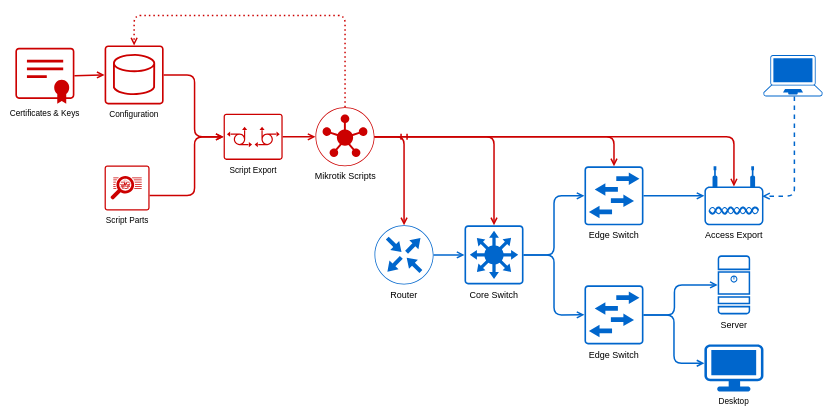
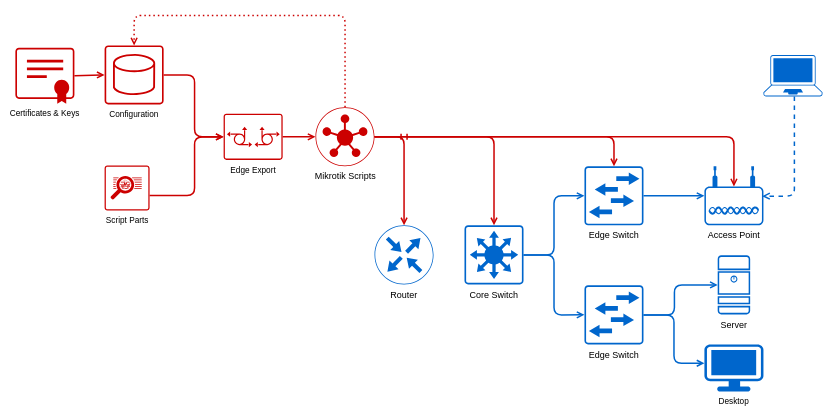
- <mxCell id="24" value="Script Export" style="sketch=0;points=[[0.015,0.015,0],[0.985,0.015,0],[0.985,0.985,0],[0.015,0.985,0],[0.25,0,0],[0.5,0,0],[0.75,0,0],[1,0.25,0],[1,0.5,0],[1,0.75,0],[0.75,1,0],[0.5,1,0],[0.25,1,0],[0,0.75,0],[0,0.5,0],[0,0.25,0]];verticalLabelPosition=bottom;html=1;verticalAlign=top;aspect=fixed;align=center;pointerEvents=1;shape=mxgraph.cisco19.rect;prIcon=collab2;fillColor=none;strokeColor=#CC0000;fontFamily=Helvetica;fontSize=11;fontColor=default;" vertex="1" parent="1"><mxGeometry x="297.74" y="151.13" width="78.74" height="61.52" as="geometry" /></mxCell>
+ <mxCell id="24" value="Edge Export" style="sketch=0;points=[[0.015,0.015,0],[0.985,0.015,0],[0.985,0.985,0],[0.015,0.985,0],[0.25,0,0],[0.5,0,0],[0.75,0,0],[1,0.25,0],[1,0.5,0],[1,0.75,0],[0.75,1,0],[0.5,1,0],[0.25,1,0],[0,0.75,0],[0,0.5,0],[0,0.25,0]];verticalLabelPosition=bottom;html=1;verticalAlign=top;aspect=fixed;align=center;pointerEvents=1;shape=mxgraph.cisco19.rect;prIcon=collab2;fillColor=none;strokeColor=#CC0000;fontFamily=Helvetica;fontSize=11;fontColor=default;" vertex="1" parent="1"><mxGeometry x="297.74" y="151.13" width="78.74" height="61.52" as="geometry" /></mxCell>
- <mxCell id="3" value="Access Export" style="points=[[0.03,0.36,0],[0.18,0,0],[0.5,0.34,0],[0.82,0,0],[0.97,0.36,0],[1,0.67,0],[0.975,0.975,0],[0.5,1,0],[0.025,0.975,0],[0,0.67,0]];verticalLabelPosition=bottom;sketch=0;html=1;verticalAlign=top;aspect=fixed;align=center;pointerEvents=1;shape=mxgraph.cisco19.wireless_access_point;fillColor=#0066CC;strokeColor=#0066CC;" vertex="1" parent="1"><mxGeometry x="939" y="221.26" width="78.74" height="78.74" as="geometry" /></mxCell>
+ <mxCell id="3" value="Access Point" style="points=[[0.03,0.36,0],[0.18,0,0],[0.5,0.34,0],[0.82,0,0],[0.97,0.36,0],[1,0.67,0],[0.975,0.975,0],[0.5,1,0],[0.025,0.975,0],[0,0.67,0]];verticalLabelPosition=bottom;sketch=0;html=1;verticalAlign=top;aspect=fixed;align=center;pointerEvents=1;shape=mxgraph.cisco19.wireless_access_point;fillColor=#0066CC;strokeColor=#0066CC;" vertex="1" parent="1"><mxGeometry x="939" y="221.26" width="78.74" height="78.74" as="geometry" /></mxCell>
- <mxCell id="8" style="edgeStyle=orthogonalEdgeStyle;rounded=1;orthogonalLoop=1;jettySize=auto;html=1;entryX=0;entryY=0.5;entryDx=0;entryDy=0;entryPerimeter=0;jumpStyle=line;endArrow=open;endFill=0;strokeColor=#0066CC;strokeWidth=2;" edge="1" parent="1" source="2" target="4"><mxGeometry relative="1" as="geometry" /></mxCell>
